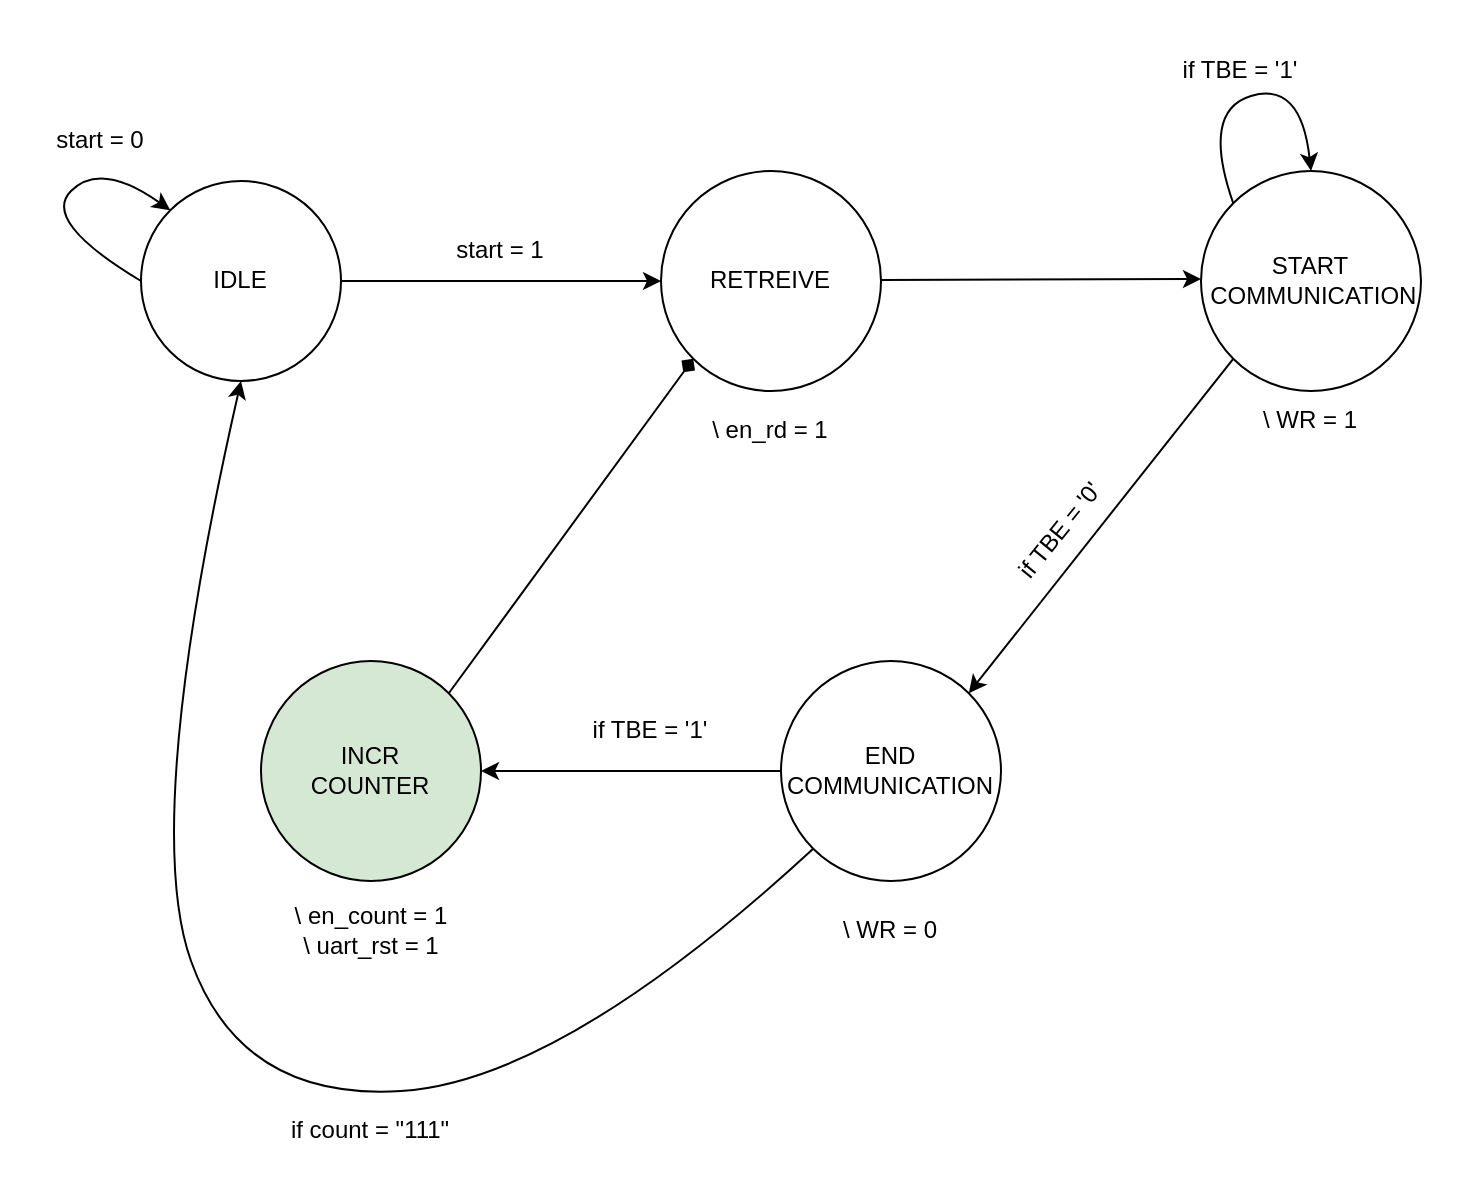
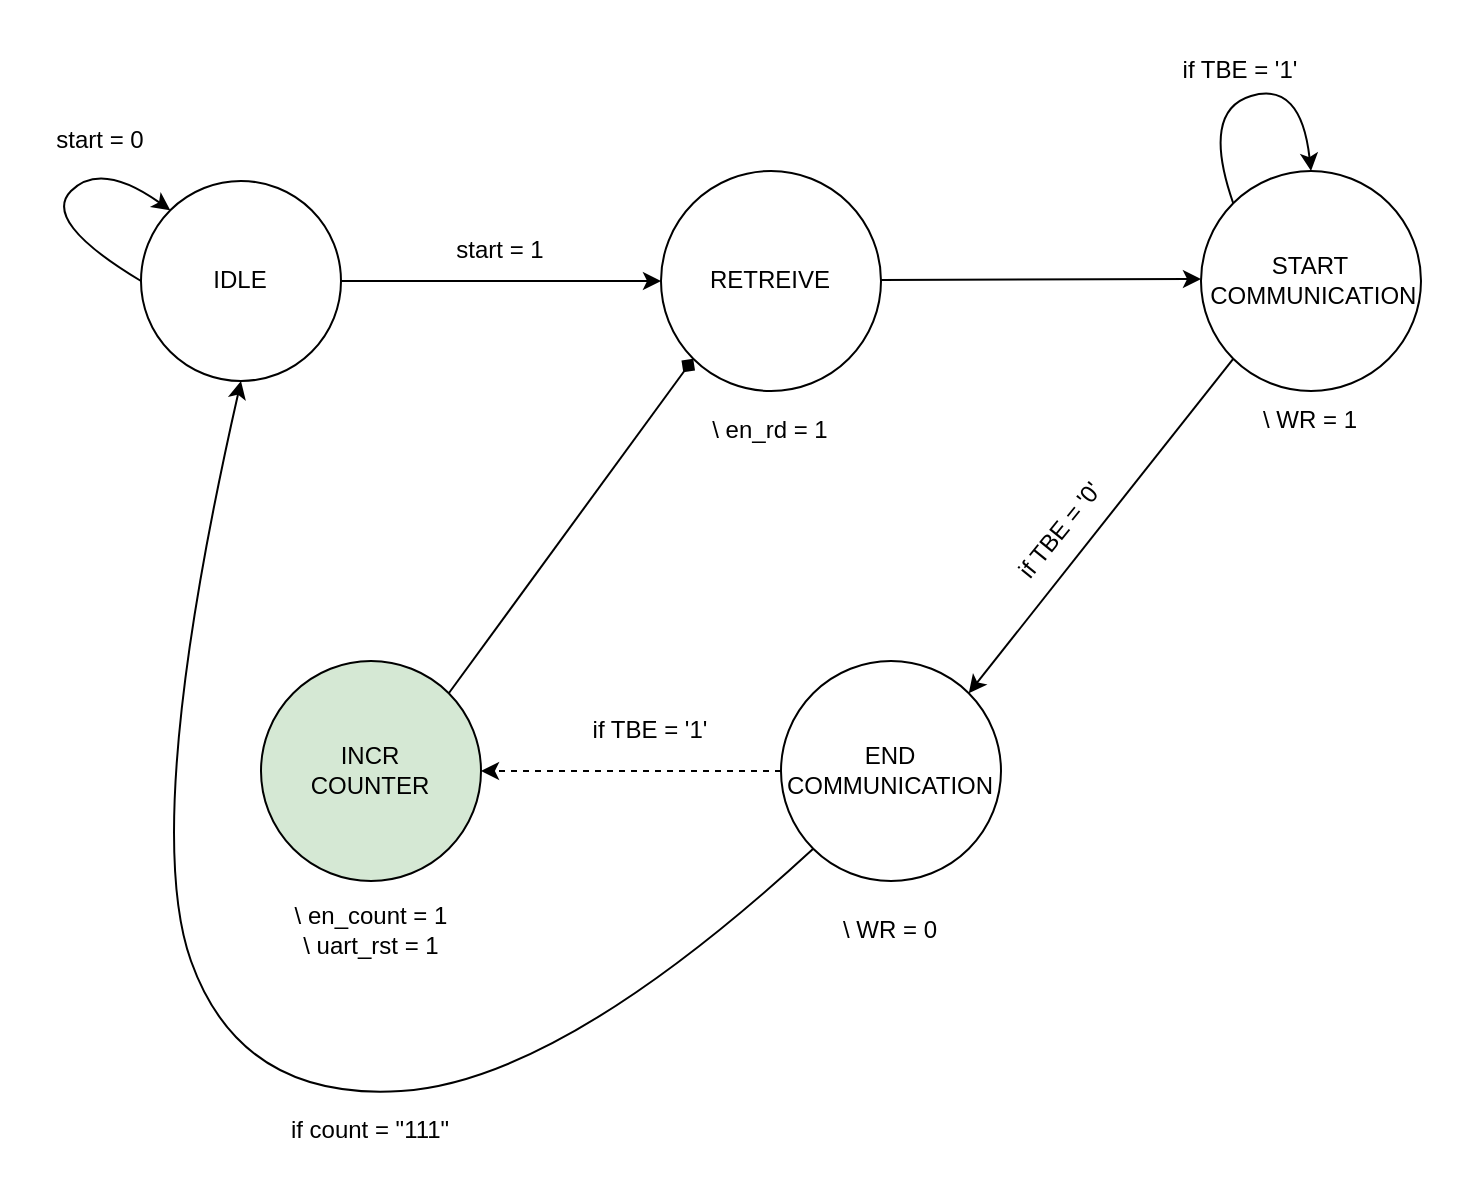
- <mxCell id="19" value="" style="endArrow=classic;html=1;rounded=0;exitX=0;exitY=0.5;exitDx=0;exitDy=0;entryX=1;entryY=0.5;entryDx=0;entryDy=0;" edge="1" parent="1" source="14" target="18"><mxGeometry width="50" height="50" relative="1" as="geometry"><mxPoint x="330" y="250" as="sourcePoint" /><mxPoint x="380" y="200" as="targetPoint" /></mxGeometry></mxCell>
+ <mxCell id="19" value="" style="endArrow=classic;html=1;rounded=0;exitX=0;exitY=0.5;exitDx=0;exitDy=0;entryX=1;entryY=0.5;entryDx=0;entryDy=0;dashed=1;" edge="1" parent="1" source="14" target="18"><mxGeometry width="50" height="50" relative="1" as="geometry"><mxPoint x="330" y="250" as="sourcePoint" /><mxPoint x="380" y="200" as="targetPoint" /></mxGeometry></mxCell>
